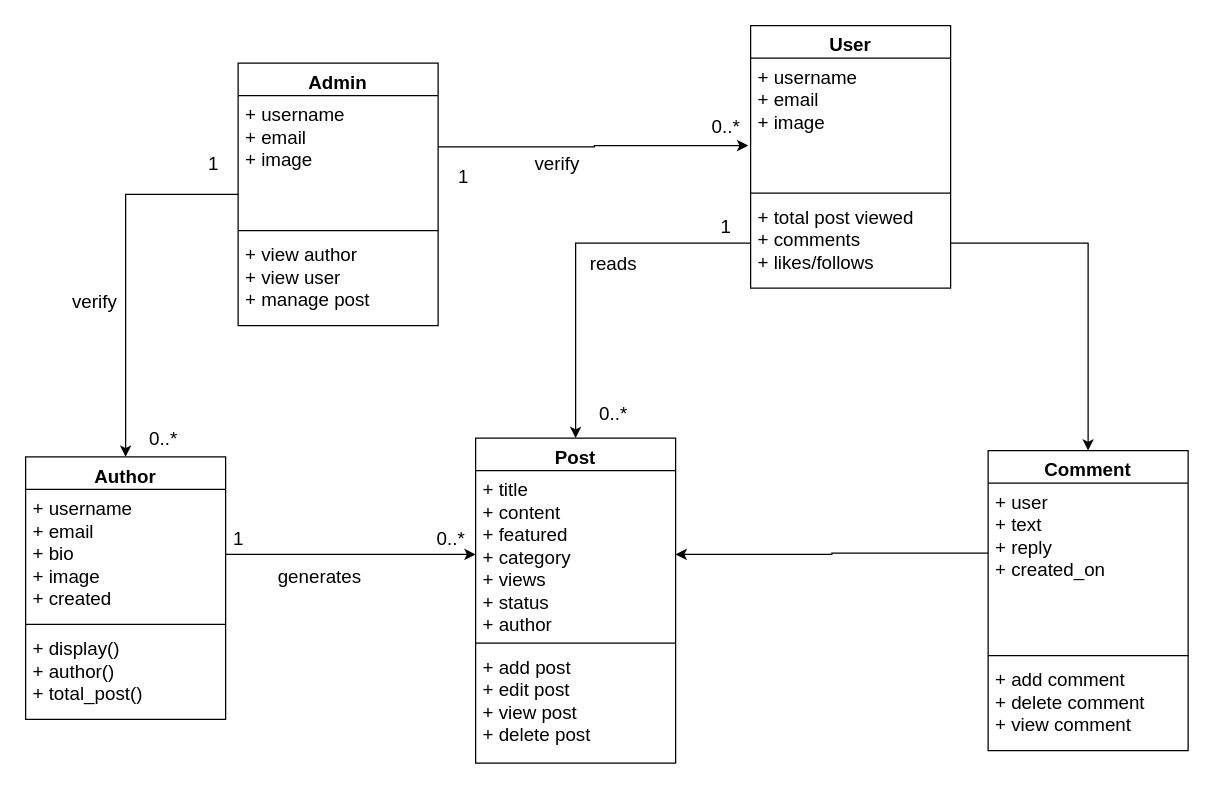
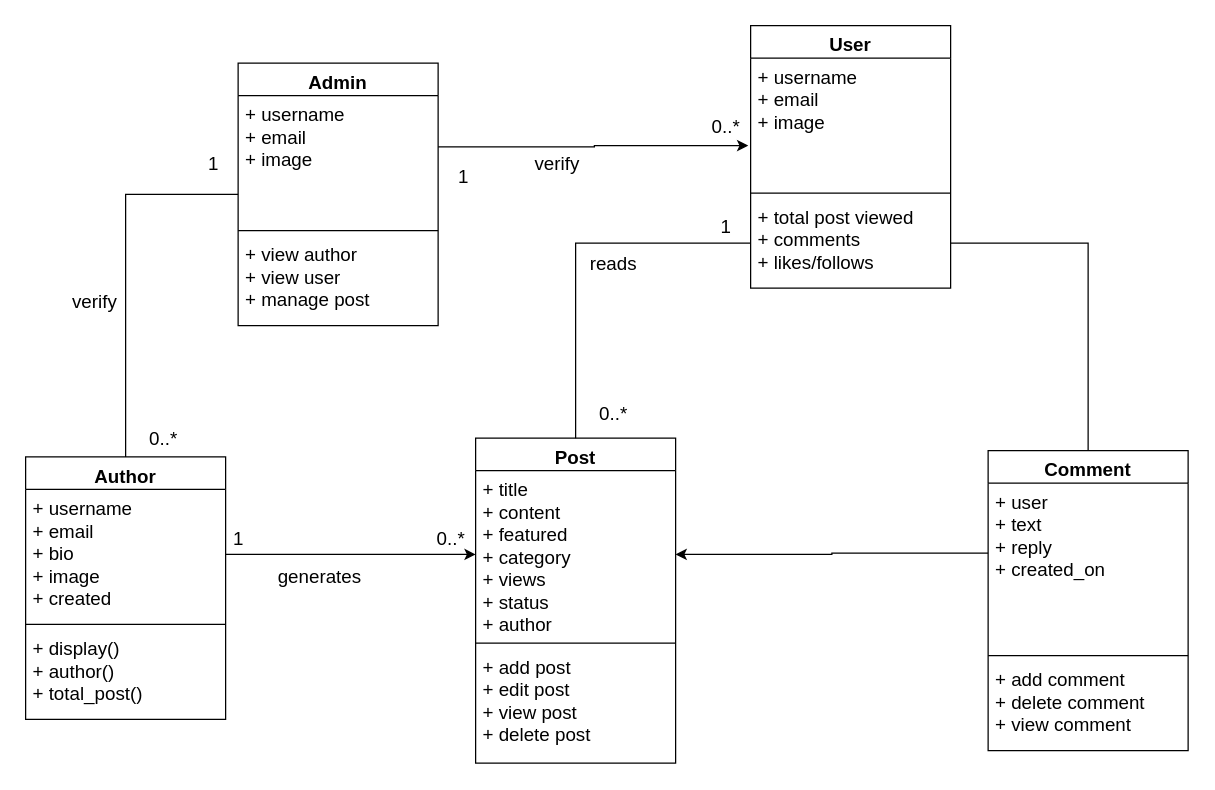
- <mxCell id="34" style="edgeStyle=orthogonalEdgeStyle;rounded=0;orthogonalLoop=1;jettySize=auto;html=1;entryX=0.5;entryY=0;entryDx=0;entryDy=0;fontSize=15;" edge="1" parent="1" source="9" target="16"><mxGeometry relative="1" as="geometry" /></mxCell>
+ <mxCell id="34" style="edgeStyle=orthogonalEdgeStyle;rounded=0;orthogonalLoop=1;jettySize=auto;html=1;entryX=0.5;entryY=0;entryDx=0;entryDy=0;fontSize=15;endArrow=none;" edge="1" parent="1" source="9" target="16"><mxGeometry relative="1" as="geometry" /></mxCell>
- <mxCell id="38" style="edgeStyle=orthogonalEdgeStyle;rounded=0;orthogonalLoop=1;jettySize=auto;html=1;entryX=0.5;entryY=0;entryDx=0;entryDy=0;fontSize=15;" edge="1" parent="1" source="9" target="20"><mxGeometry relative="1" as="geometry" /></mxCell>
+ <mxCell id="38" style="edgeStyle=orthogonalEdgeStyle;rounded=0;orthogonalLoop=1;jettySize=auto;html=1;entryX=0.5;entryY=0;entryDx=0;entryDy=0;fontSize=15;endArrow=none;" edge="1" parent="1" source="9" target="20"><mxGeometry relative="1" as="geometry" /></mxCell>
- <mxCell id="10" style="edgeStyle=orthogonalEdgeStyle;rounded=0;orthogonalLoop=1;jettySize=auto;html=1;fontSize=15;" edge="1" parent="1" source="12" target="2"><mxGeometry relative="1" as="geometry" /></mxCell>
+ <mxCell id="10" style="edgeStyle=orthogonalEdgeStyle;rounded=0;orthogonalLoop=1;jettySize=auto;html=1;fontSize=15;endArrow=none;" edge="1" parent="1" source="12" target="2"><mxGeometry relative="1" as="geometry" /></mxCell>
